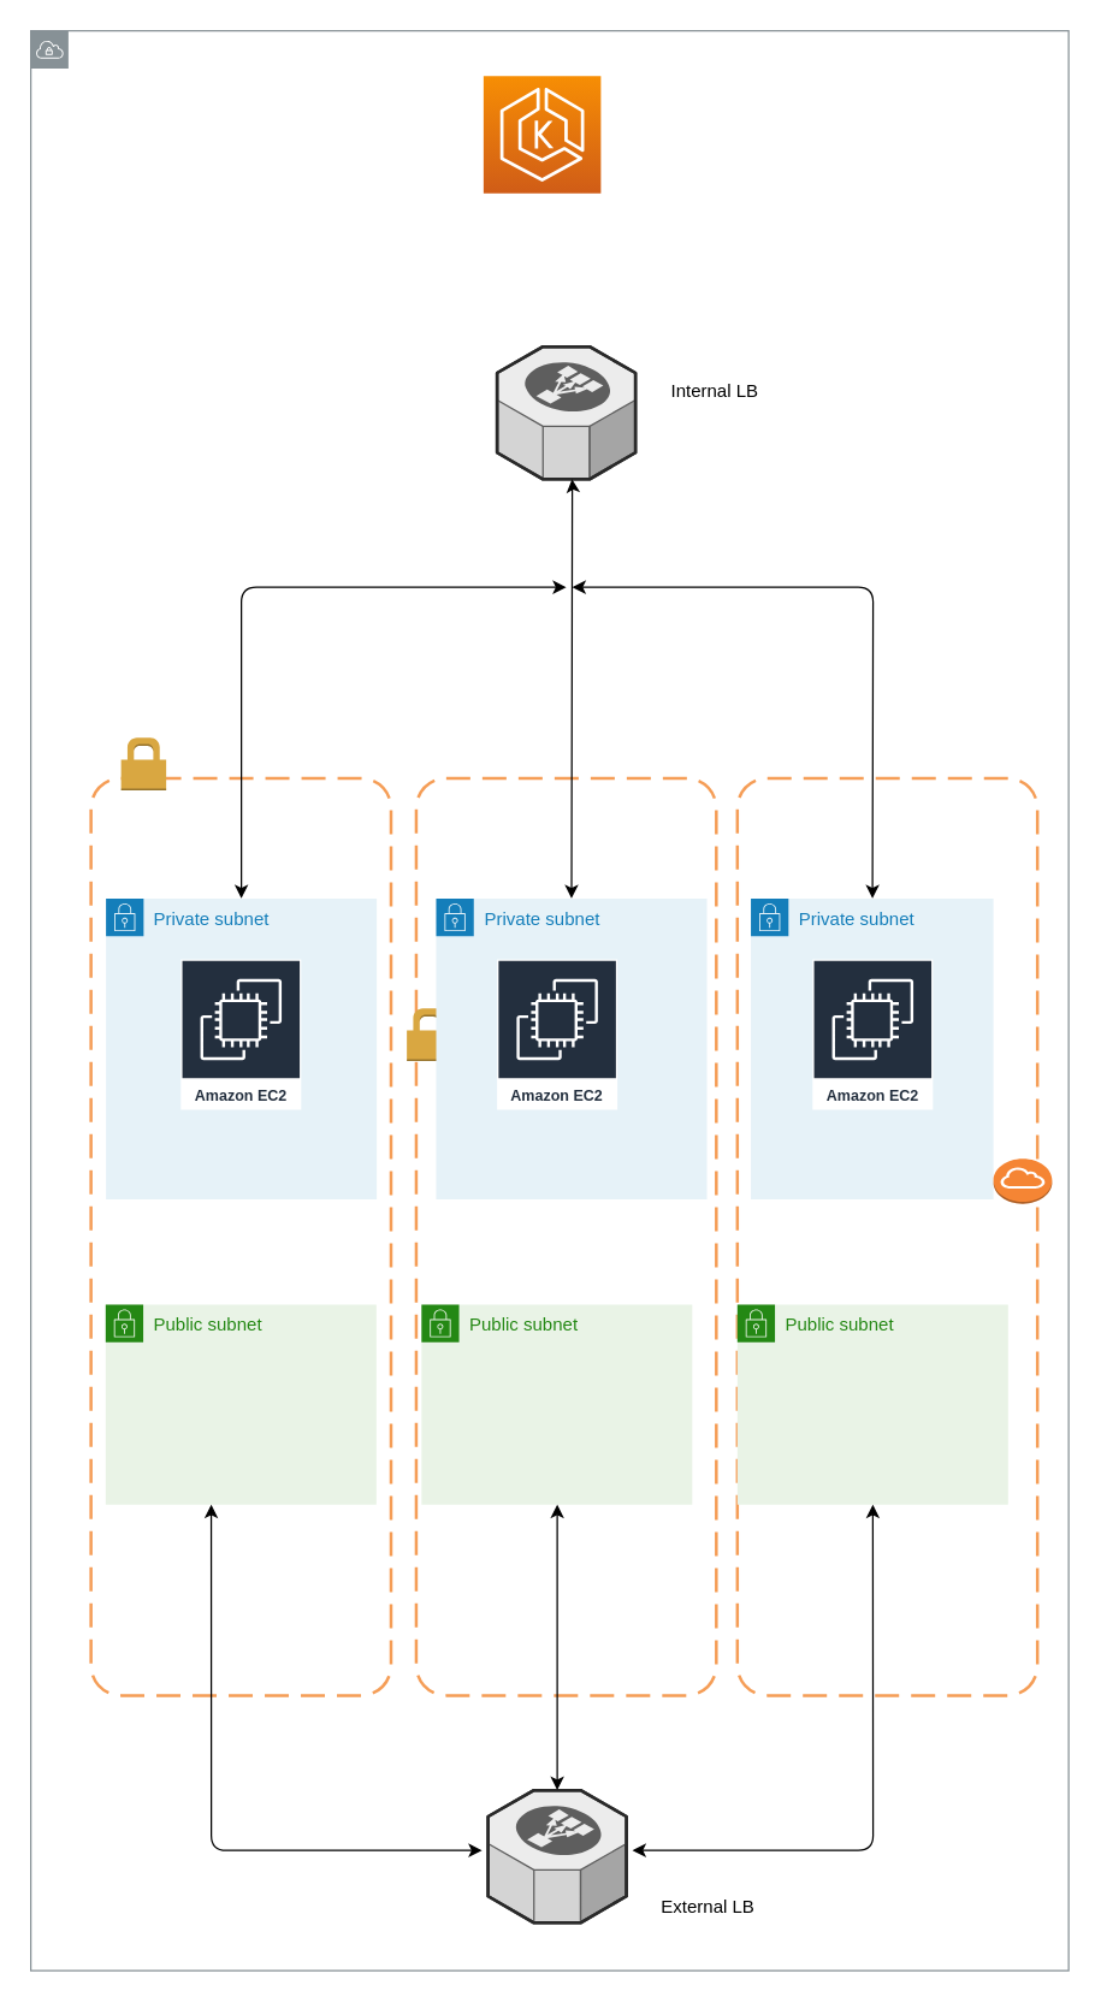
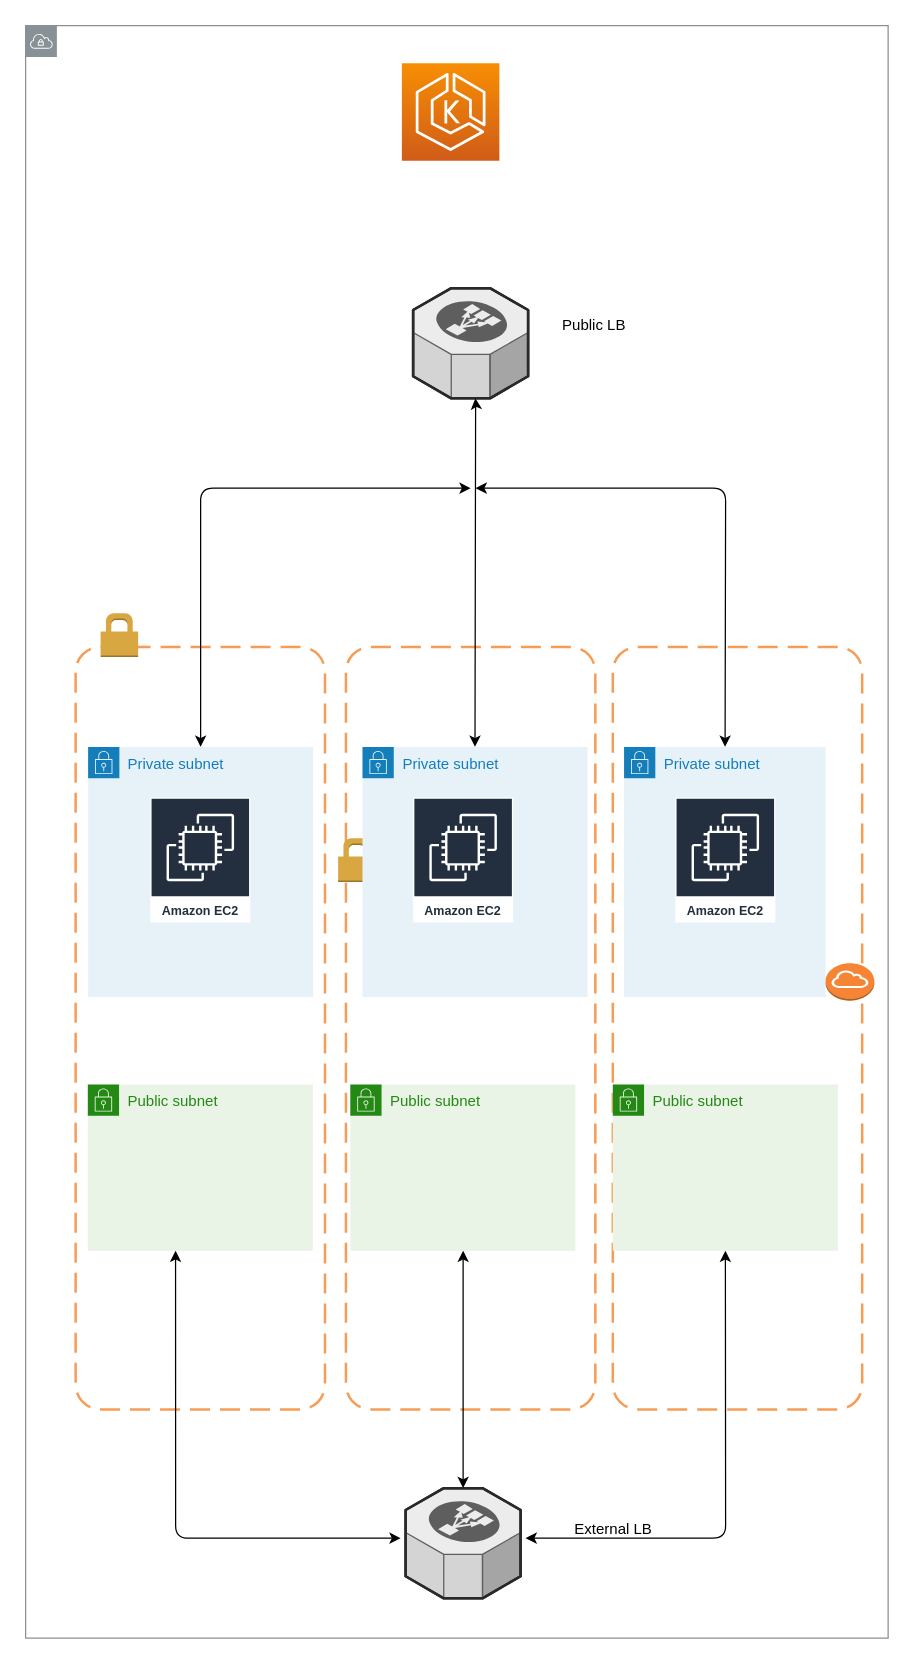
- <mxCell id="27" value="Internal LB" style="text;html=1;strokeColor=none;fillColor=none;align=center;verticalAlign=middle;whiteSpace=wrap;rounded=0;" vertex="1" parent="1"><mxGeometry x="440" y="250" width="70" height="20" as="geometry" /></mxCell>
+ <mxCell id="27" value="Public LB" style="text;html=1;strokeColor=none;fillColor=none;align=center;verticalAlign=middle;whiteSpace=wrap;rounded=0;" vertex="1" parent="1"><mxGeometry x="440" y="250" width="70" height="20" as="geometry" /></mxCell>
- <mxCell id="28" value="External LB" style="text;html=1;strokeColor=none;fillColor=none;align=center;verticalAlign=middle;whiteSpace=wrap;rounded=0;" vertex="1" parent="1"><mxGeometry x="429.5" y="1258.17" width="80.5" height="20" as="geometry" /></mxCell>
+ <mxCell id="28" value="External LB" style="text;html=1;strokeColor=none;fillColor=none;align=center;verticalAlign=middle;whiteSpace=wrap;rounded=0;" vertex="1" parent="1"><mxGeometry x="449.5" y="1213.17" width="80.5" height="20" as="geometry" /></mxCell>
